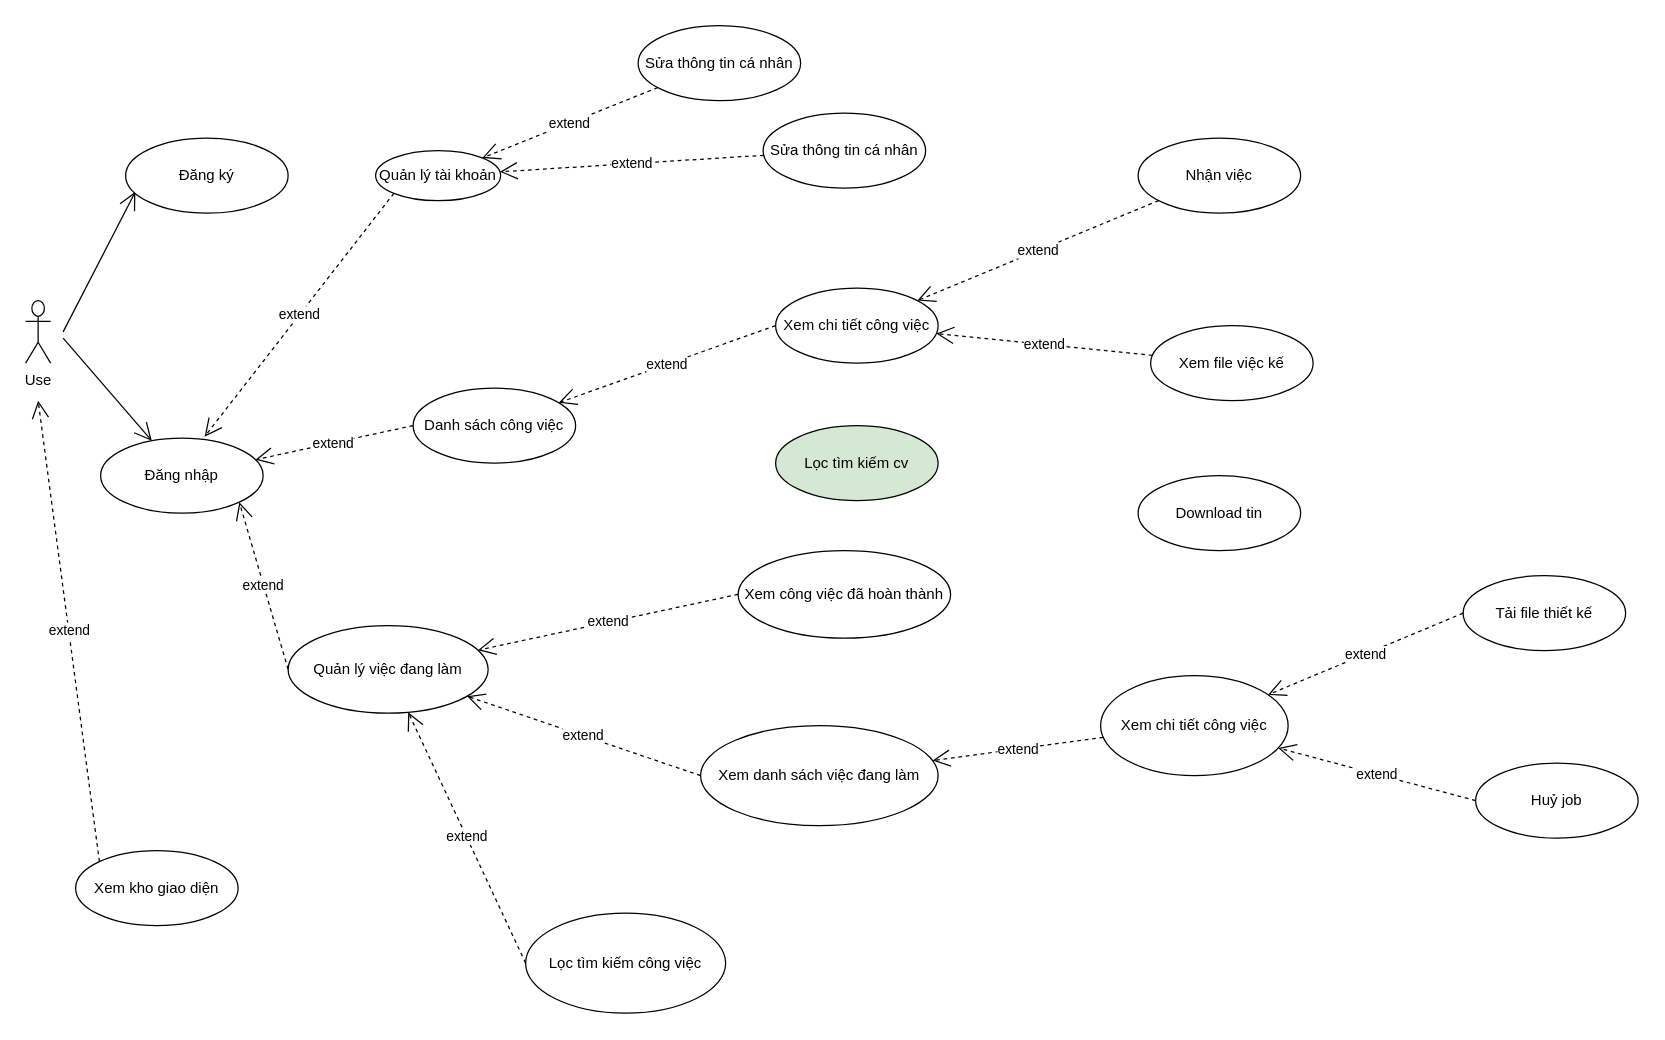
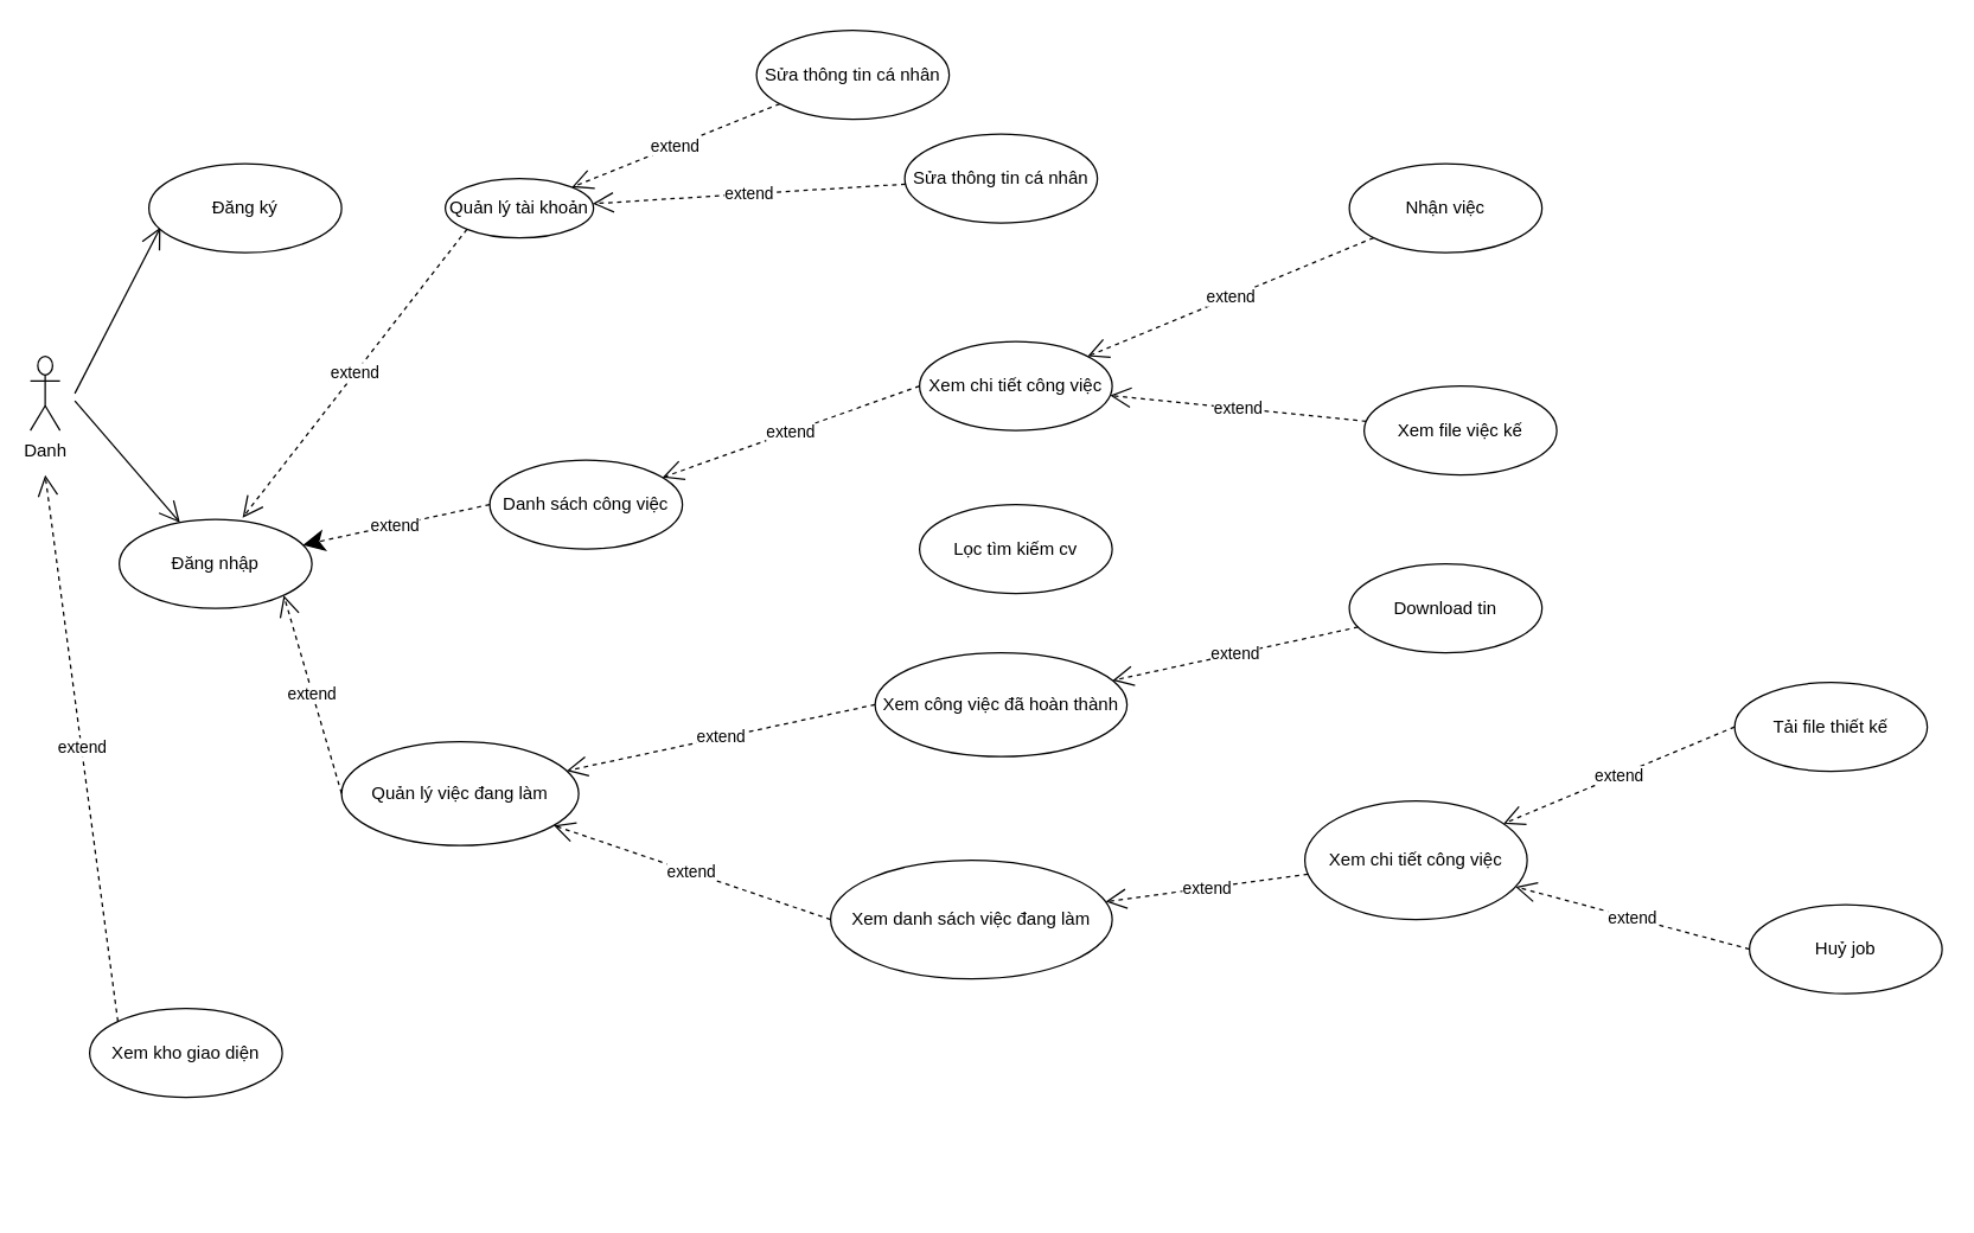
- <mxCell id="2" value="Use" style="shape=umlActor;verticalLabelPosition=bottom;verticalAlign=top;html=1;outlineConnect=0;" parent="1" vertex="1"><mxGeometry x="20" y="240" width="20" height="50" as="geometry" /></mxCell>
+ <mxCell id="2" value="Danh" style="shape=umlActor;verticalLabelPosition=bottom;verticalAlign=top;html=1;outlineConnect=0;" parent="1" vertex="1"><mxGeometry x="20" y="240" width="20" height="50" as="geometry" /></mxCell>
- <mxCell id="20" value="extend" style="endArrow=open;endSize=12;dashed=1;html=1;exitX=0;exitY=0.5;exitDx=0;exitDy=0;" parent="1" source="10" target="5" edge="1"><mxGeometry width="160" relative="1" as="geometry"><mxPoint x="369.038" y="131.213" as="sourcePoint" /><mxPoint x="238.05" y="268.54" as="targetPoint" /></mxGeometry></mxCell>
+ <mxCell id="20" value="extend" style="endArrow=classic;endSize=12;dashed=1;html=1;exitX=0;exitY=0.5;exitDx=0;exitDy=0;" parent="1" source="10" target="5" edge="1"><mxGeometry width="160" relative="1" as="geometry"><mxPoint x="369.038" y="131.213" as="sourcePoint" /><mxPoint x="238.05" y="268.54" as="targetPoint" /></mxGeometry></mxCell>
- <mxCell id="17" value="Lọc tìm kiếm cv" style="ellipse;whiteSpace=wrap;html=1;fillColor=#d5e8d4;" parent="1" vertex="1"><mxGeometry x="620" y="340" width="130" height="60" as="geometry" /></mxCell>
+ <mxCell id="17" value="Lọc tìm kiếm cv" style="ellipse;whiteSpace=wrap;html=1;" parent="1" vertex="1"><mxGeometry x="620" y="340" width="130" height="60" as="geometry" /></mxCell>
+ <mxCell id="35" value="extend" style="endArrow=open;endSize=12;dashed=1;html=1;" edge="1" parent="1" source="34" target="26"><mxGeometry width="160" relative="1" as="geometry"><mxPoint x="820" y="300" as="sourcePoint" /><mxPoint x="730" y="300" as="targetPoint" /></mxGeometry></mxCell>
- <mxCell id="25" value="extend" style="endArrow=open;endSize=12;dashed=1;html=1;exitX=0;exitY=0.5;exitDx=0;exitDy=0;" parent="1" source="13" target="11" edge="1"><mxGeometry width="160" relative="1" as="geometry"><mxPoint x="575.194" y="652.315" as="sourcePoint" /><mxPoint x="479.699" y="657.115" as="targetPoint" /></mxGeometry></mxCell>
- <mxCell id="13" value="Lọc tìm kiếm công việc" style="ellipse;whiteSpace=wrap;html=1;" parent="1" vertex="1"><mxGeometry x="420" y="730" width="160" height="80" as="geometry" /></mxCell>
